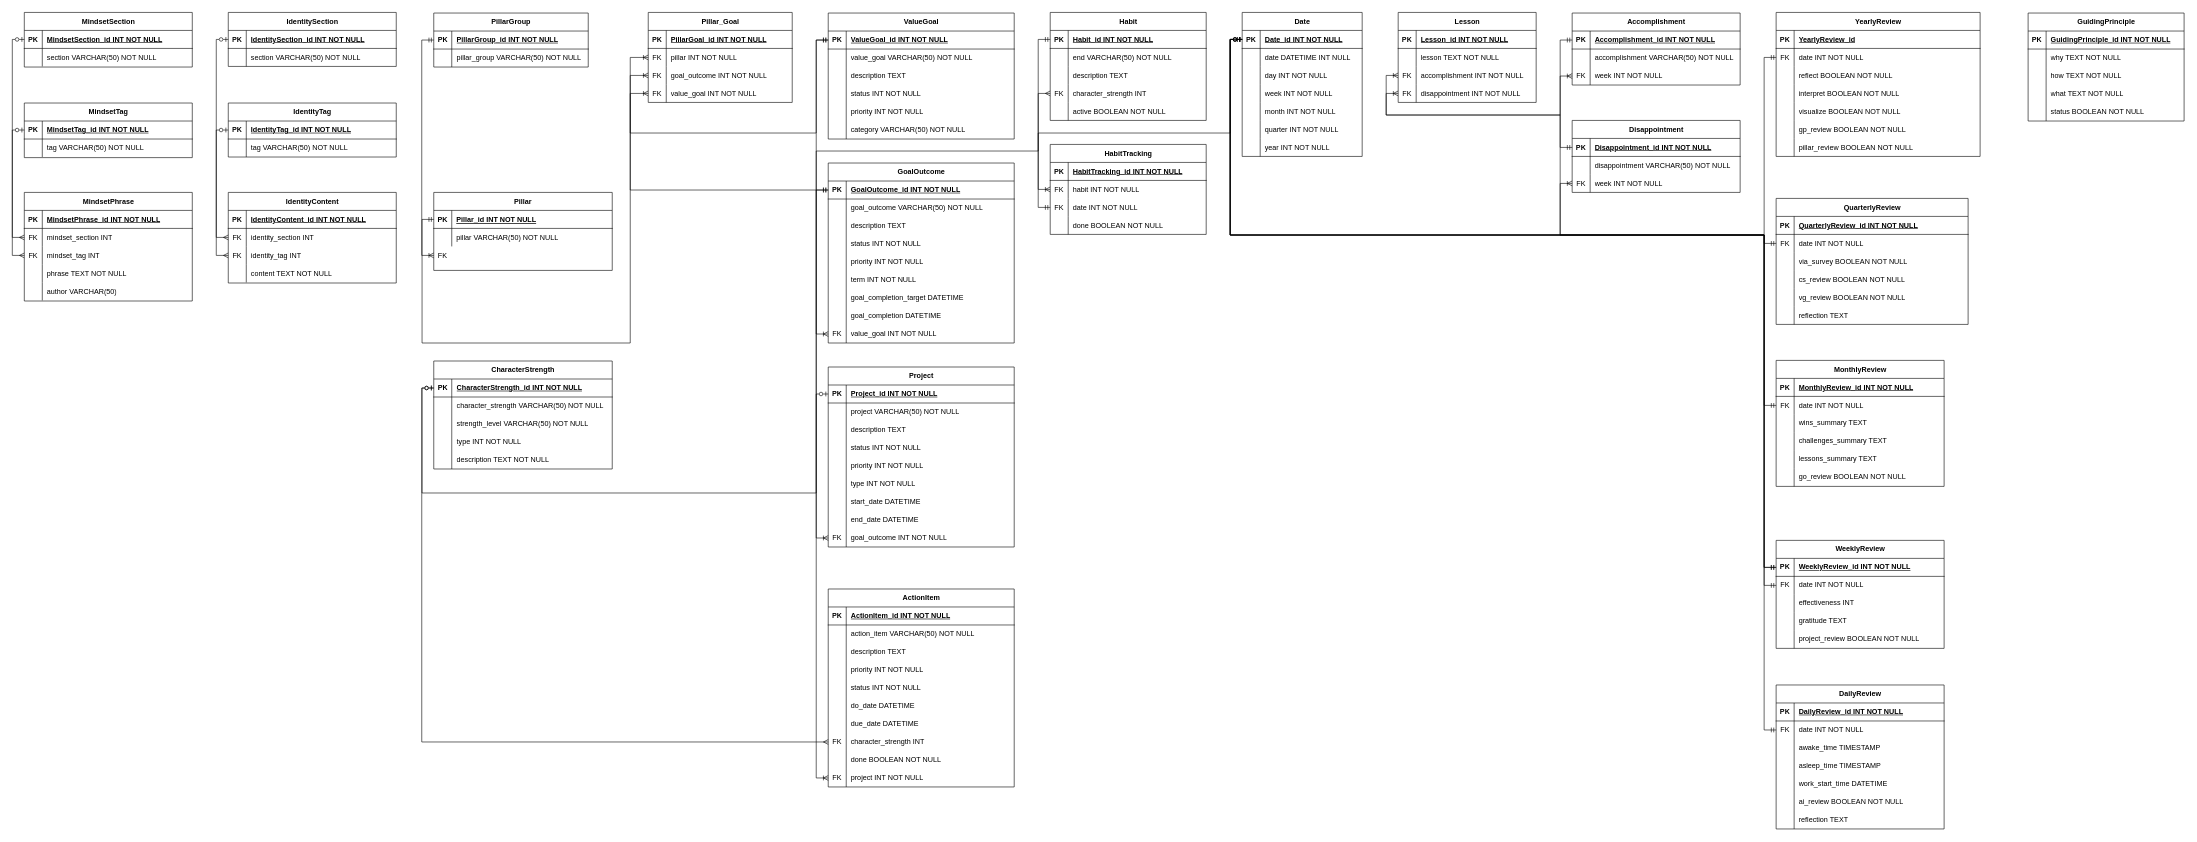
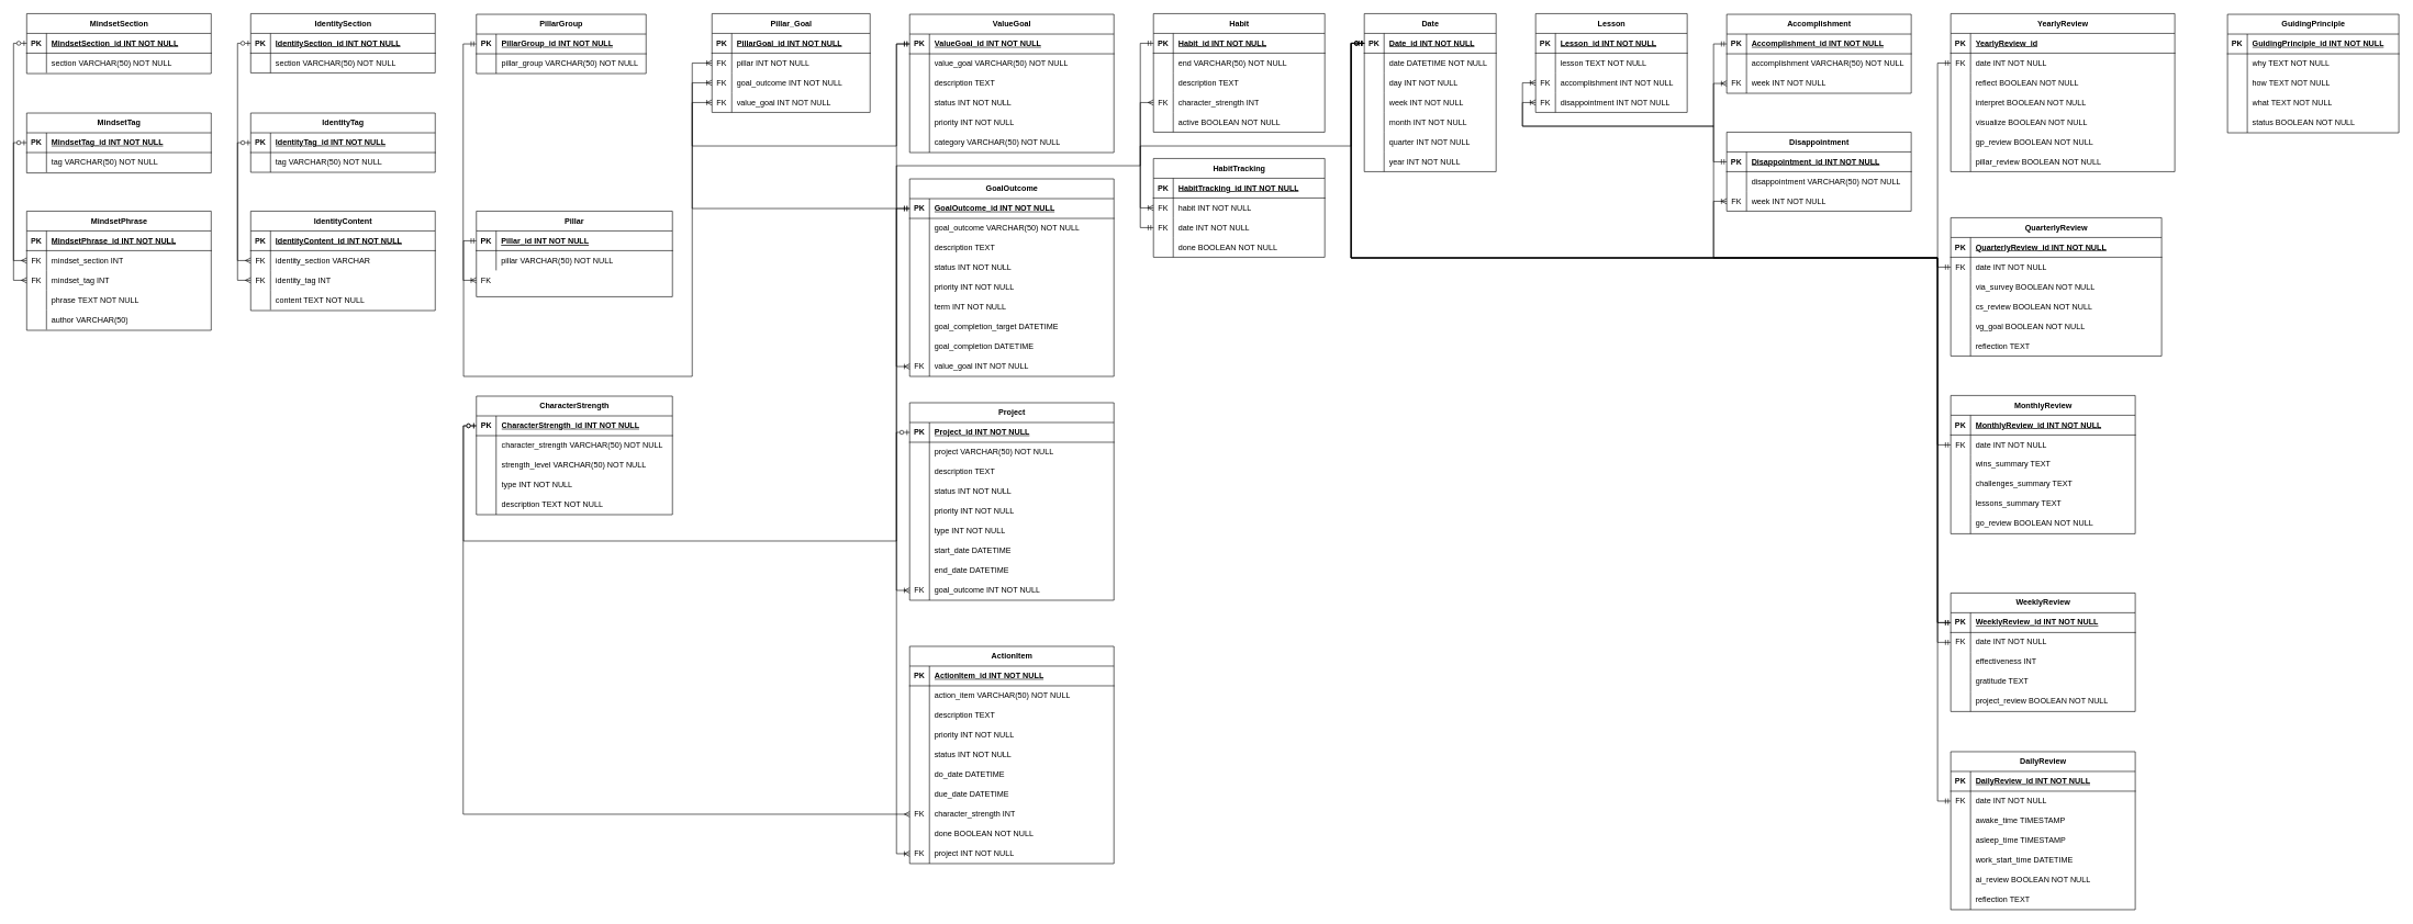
- <mxCell id="241" value="date DATETIME INT NULL" style="shape=partialRectangle;connectable=0;fillColor=none;top=0;left=0;bottom=0;right=0;align=left;spacingLeft=6;overflow=hidden;whiteSpace=wrap;html=1;" parent="239" vertex="1"><mxGeometry x="30" width="170" height="30" as="geometry"><mxRectangle width="170" height="30" as="alternateBounds" /></mxGeometry></mxCell>
+ <mxCell id="241" value="date DATETIME NOT NULL" style="shape=partialRectangle;connectable=0;fillColor=none;top=0;left=0;bottom=0;right=0;align=left;spacingLeft=6;overflow=hidden;whiteSpace=wrap;html=1;" parent="239" vertex="1"><mxGeometry x="30" width="170" height="30" as="geometry"><mxRectangle width="170" height="30" as="alternateBounds" /></mxGeometry></mxCell>
- <mxCell id="77" value="identity_section INT" style="shape=partialRectangle;connectable=0;fillColor=none;top=0;left=0;bottom=0;right=0;align=left;spacingLeft=6;overflow=hidden;whiteSpace=wrap;html=1;" parent="75" vertex="1"><mxGeometry x="30" width="250" height="30" as="geometry"><mxRectangle width="250" height="30" as="alternateBounds" /></mxGeometry></mxCell>
+ <mxCell id="77" value="identity_section VARCHAR" style="shape=partialRectangle;connectable=0;fillColor=none;top=0;left=0;bottom=0;right=0;align=left;spacingLeft=6;overflow=hidden;whiteSpace=wrap;html=1;" parent="75" vertex="1"><mxGeometry x="30" width="250" height="30" as="geometry"><mxRectangle width="250" height="30" as="alternateBounds" /></mxGeometry></mxCell>
- <mxCell id="371" value="vg_review BOOLEAN NOT NULL" style="shape=partialRectangle;connectable=0;fillColor=none;top=0;left=0;bottom=0;right=0;align=left;spacingLeft=6;overflow=hidden;whiteSpace=wrap;html=1;" parent="369" vertex="1"><mxGeometry x="30" width="290" height="30" as="geometry"><mxRectangle width="290" height="30" as="alternateBounds" /></mxGeometry></mxCell>
+ <mxCell id="371" value="vg_goal BOOLEAN NOT NULL" style="shape=partialRectangle;connectable=0;fillColor=none;top=0;left=0;bottom=0;right=0;align=left;spacingLeft=6;overflow=hidden;whiteSpace=wrap;html=1;" parent="369" vertex="1"><mxGeometry x="30" width="290" height="30" as="geometry"><mxRectangle width="290" height="30" as="alternateBounds" /></mxGeometry></mxCell>
